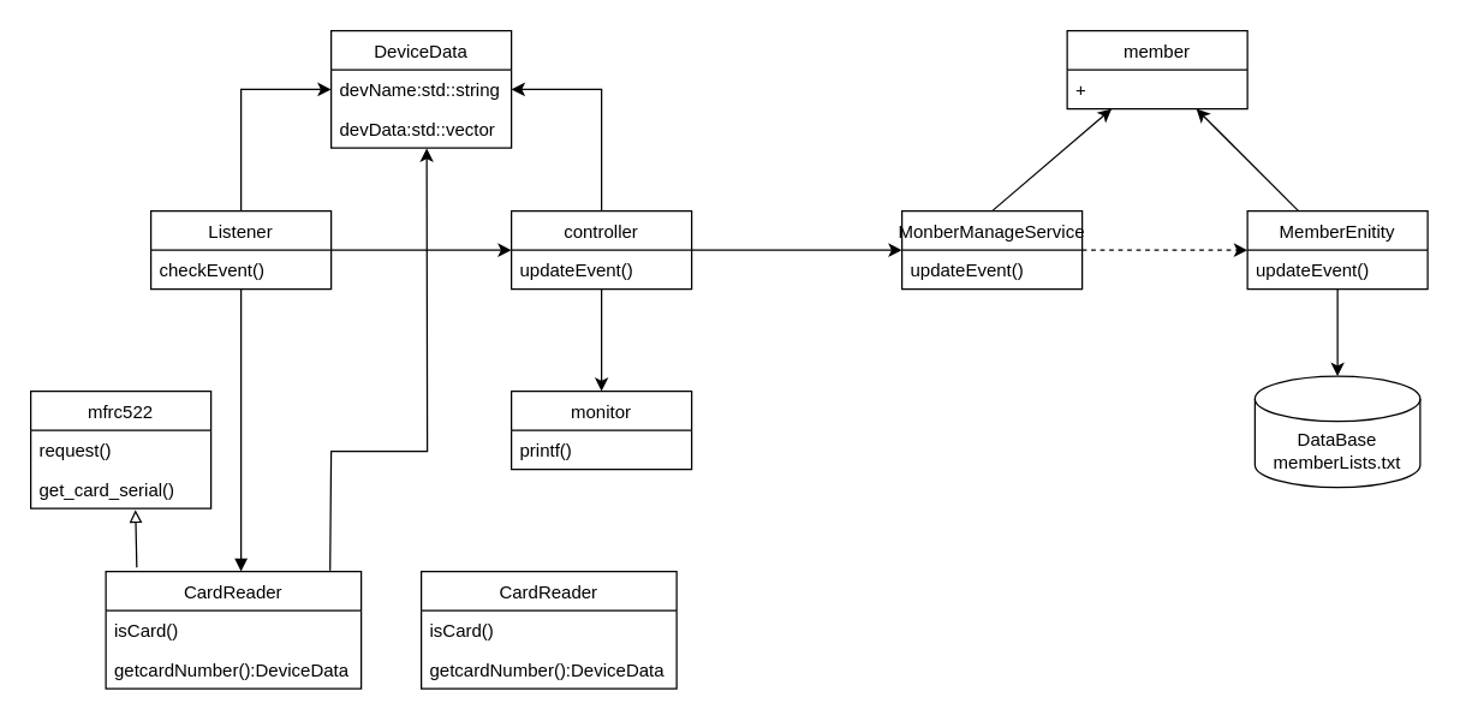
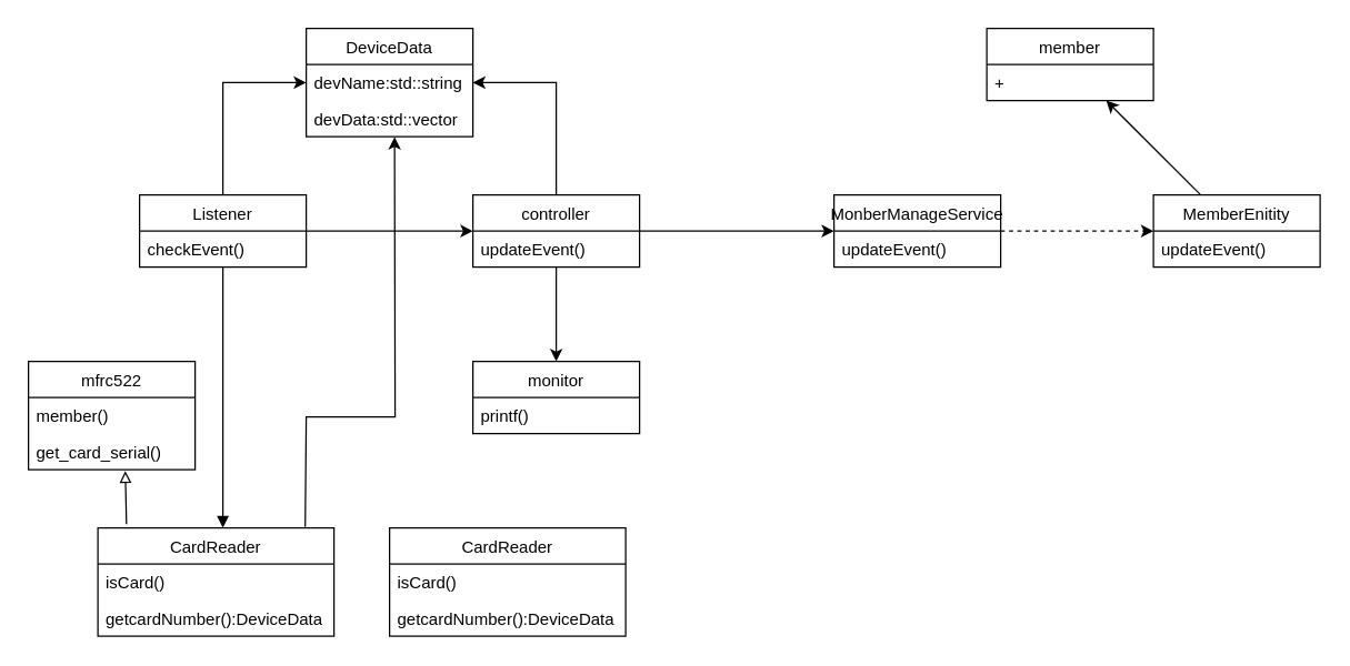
- <mxCell id="26" style="edgeStyle=none;html=1;exitX=0.5;exitY=0;exitDx=0;exitDy=0;" edge="1" parent="1" source="28" target="30"><mxGeometry relative="1" as="geometry" /></mxCell>
- <mxCell id="33" style="edgeStyle=none;html=1;entryX=0.5;entryY=0;entryDx=0;entryDy=0;entryPerimeter=0;" edge="1" parent="1" source="34" target="25"><mxGeometry relative="1" as="geometry" /></mxCell>
- <mxCell id="25" value="DataBase&lt;br&gt;memberLists.txt" style="shape=cylinder3;whiteSpace=wrap;html=1;boundedLbl=1;backgroundOutline=1;size=15;" parent="1" vertex="1"><mxGeometry x="835" y="250" width="110" height="74" as="geometry" /></mxCell>
- <mxCell id="3" value="request()" style="text;strokeColor=none;fillColor=none;align=left;verticalAlign=top;spacingLeft=4;spacingRight=4;overflow=hidden;rotatable=0;points=[[0,0.5],[1,0.5]];portConstraint=eastwest;" parent="2" vertex="1"><mxGeometry y="26" width="120" height="26" as="geometry" /></mxCell>
+ <mxCell id="3" value="member()" style="text;strokeColor=none;fillColor=none;align=left;verticalAlign=top;spacingLeft=4;spacingRight=4;overflow=hidden;rotatable=0;points=[[0,0.5],[1,0.5]];portConstraint=eastwest;" parent="2" vertex="1"><mxGeometry y="26" width="120" height="26" as="geometry" /></mxCell>
